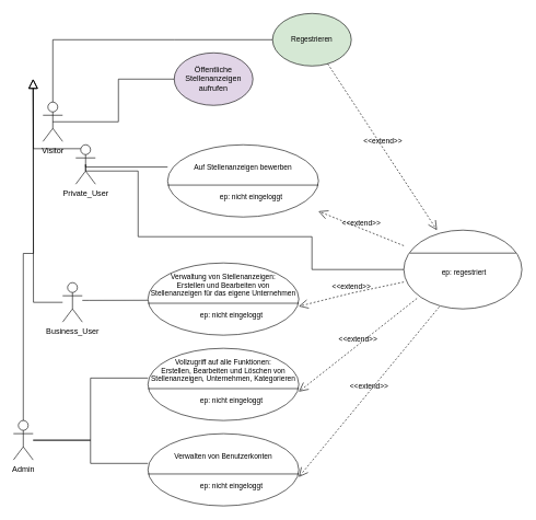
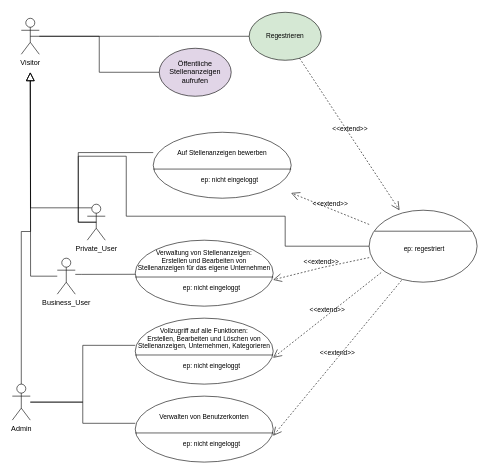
- <mxCell id="41" value="Visitor" style="shape=umlActor;verticalLabelPosition=bottom;verticalAlign=top;html=1;" vertex="1" parent="1"><mxGeometry x="65" y="155" width="30" height="60" as="geometry" /></mxCell>
+ <mxCell id="41" value="Visitor" style="shape=umlActor;verticalLabelPosition=bottom;verticalAlign=top;html=1;" vertex="1" parent="1"><mxGeometry x="35" y="30" width="30" height="60" as="geometry" /></mxCell>
- <mxCell id="5" value="Private_User" style="shape=umlActor;verticalLabelPosition=bottom;verticalAlign=top;html=1;" parent="1" vertex="1"><mxGeometry x="115" y="220" width="30" height="60" as="geometry" /></mxCell>
+ <mxCell id="5" value="Private_User" style="shape=umlActor;verticalLabelPosition=bottom;verticalAlign=top;html=1;" parent="1" vertex="1"><mxGeometry x="145" y="340" width="30" height="60" as="geometry" /></mxCell>
